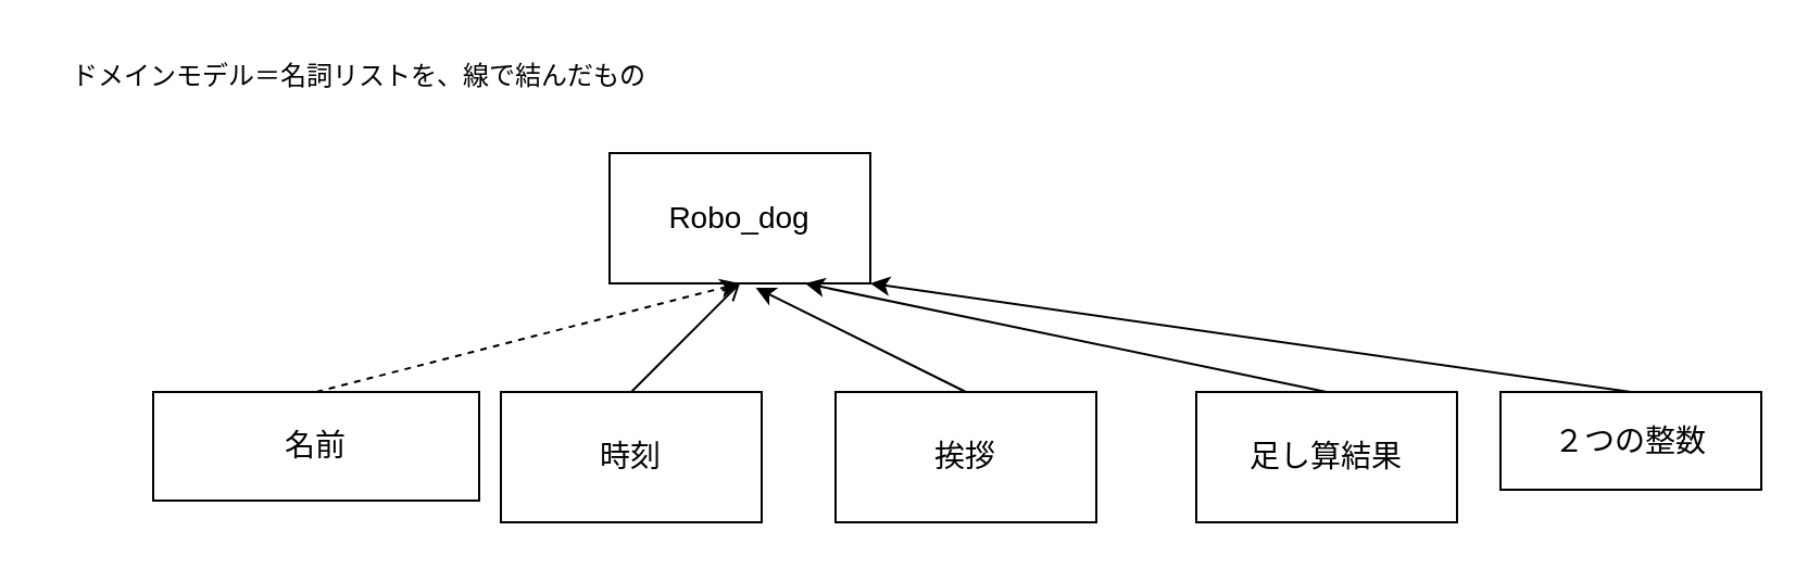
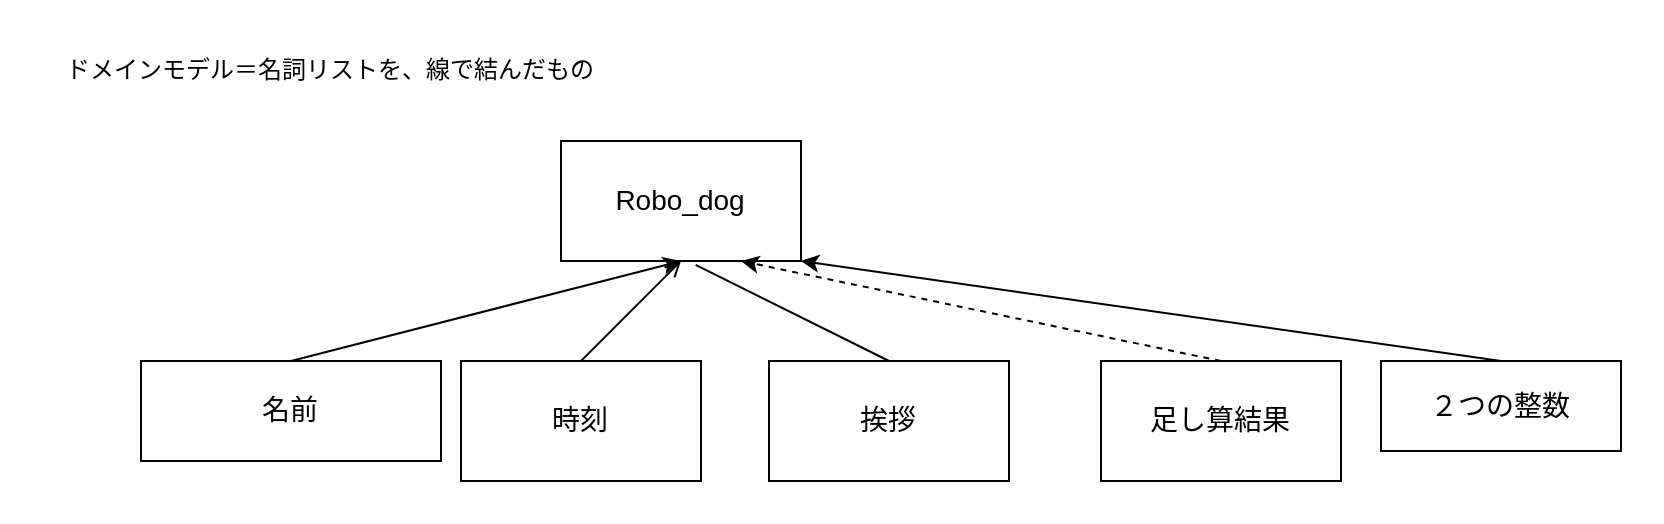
- <mxCell id="9" value="" style="endArrow=classic;html=1;rounded=0;entryX=0.561;entryY=1.033;entryDx=0;entryDy=0;exitX=0.5;exitY=0;exitDx=0;exitDy=0;entryPerimeter=0;" edge="1" parent="1" source="8" target="2"><mxGeometry width="50" height="50" relative="1" as="geometry"><mxPoint x="790" y="150" as="sourcePoint" /><mxPoint x="780" y="100" as="targetPoint" /></mxGeometry></mxCell>
+ <mxCell id="9" value="" style="endArrow=none;html=1;rounded=0;entryX=0.561;entryY=1.033;entryDx=0;entryDy=0;exitX=0.5;exitY=0;exitDx=0;exitDy=0;entryPerimeter=0;" edge="1" parent="1" source="8" target="2"><mxGeometry width="50" height="50" relative="1" as="geometry"><mxPoint x="790" y="150" as="sourcePoint" /><mxPoint x="780" y="100" as="targetPoint" /></mxGeometry></mxCell>
- <mxCell id="11" value="" style="endArrow=classic;html=1;rounded=0;entryX=0.75;entryY=1;entryDx=0;entryDy=0;exitX=0.5;exitY=0;exitDx=0;exitDy=0;" edge="1" parent="1" source="10" target="2"><mxGeometry width="50" height="50" relative="1" as="geometry"><mxPoint x="650" y="170" as="sourcePoint" /><mxPoint x="770" y="90" as="targetPoint" /></mxGeometry></mxCell>
+ <mxCell id="11" value="" style="endArrow=classic;html=1;rounded=0;entryX=0.75;entryY=1;entryDx=0;entryDy=0;exitX=0.5;exitY=0;exitDx=0;exitDy=0;dashed=1;" edge="1" parent="1" source="10" target="2"><mxGeometry width="50" height="50" relative="1" as="geometry"><mxPoint x="650" y="170" as="sourcePoint" /><mxPoint x="770" y="90" as="targetPoint" /></mxGeometry></mxCell>
- <mxCell id="4" value="" style="endArrow=classic;html=1;rounded=0;entryX=0.5;entryY=1;entryDx=0;entryDy=0;exitX=0.5;exitY=0;exitDx=0;exitDy=0;dashed=1;" edge="1" parent="1" source="3" target="2"><mxGeometry width="50" height="50" relative="1" as="geometry"><mxPoint x="350" y="180" as="sourcePoint" /><mxPoint x="400" y="130" as="targetPoint" /></mxGeometry></mxCell>
+ <mxCell id="4" value="" style="endArrow=classic;html=1;rounded=0;entryX=0.5;entryY=1;entryDx=0;entryDy=0;exitX=0.5;exitY=0;exitDx=0;exitDy=0;" edge="1" parent="1" source="3" target="2"><mxGeometry width="50" height="50" relative="1" as="geometry"><mxPoint x="350" y="180" as="sourcePoint" /><mxPoint x="400" y="130" as="targetPoint" /></mxGeometry></mxCell>
